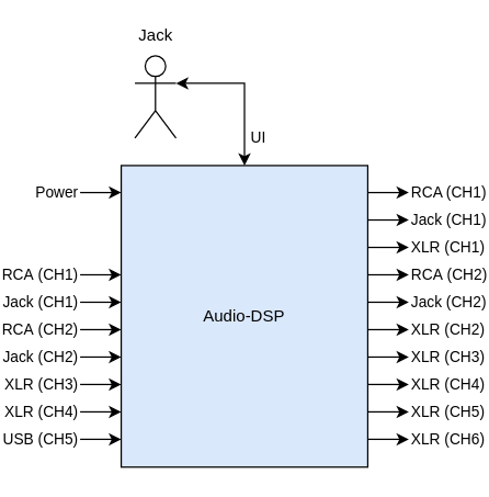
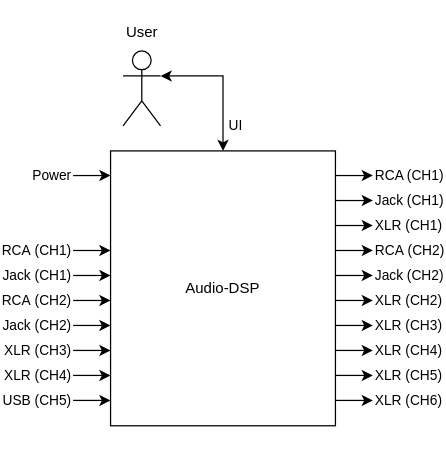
- <mxCell id="23" value="Jack" style="text;html=1;strokeColor=none;fillColor=none;align=center;verticalAlign=middle;whiteSpace=wrap;rounded=0;" vertex="1" parent="1"><mxGeometry x="57.5" y="20" width="35" height="10" as="geometry" /></mxCell>
+ <mxCell id="23" value="User" style="text;html=1;strokeColor=none;fillColor=none;align=center;verticalAlign=middle;whiteSpace=wrap;rounded=0;" vertex="1" parent="1"><mxGeometry x="57.5" y="20" width="35" height="10" as="geometry" /></mxCell>
- <mxCell id="2" value="Audio-DSP" style="rounded=0;whiteSpace=wrap;html=1;fillColor=#dae8fc;" vertex="1" parent="1"><mxGeometry x="50" y="120" width="180" height="220" as="geometry" /></mxCell>
+ <mxCell id="2" value="Audio-DSP" style="rounded=0;whiteSpace=wrap;html=1;" vertex="1" parent="1"><mxGeometry x="50" y="120" width="180" height="220" as="geometry" /></mxCell>
